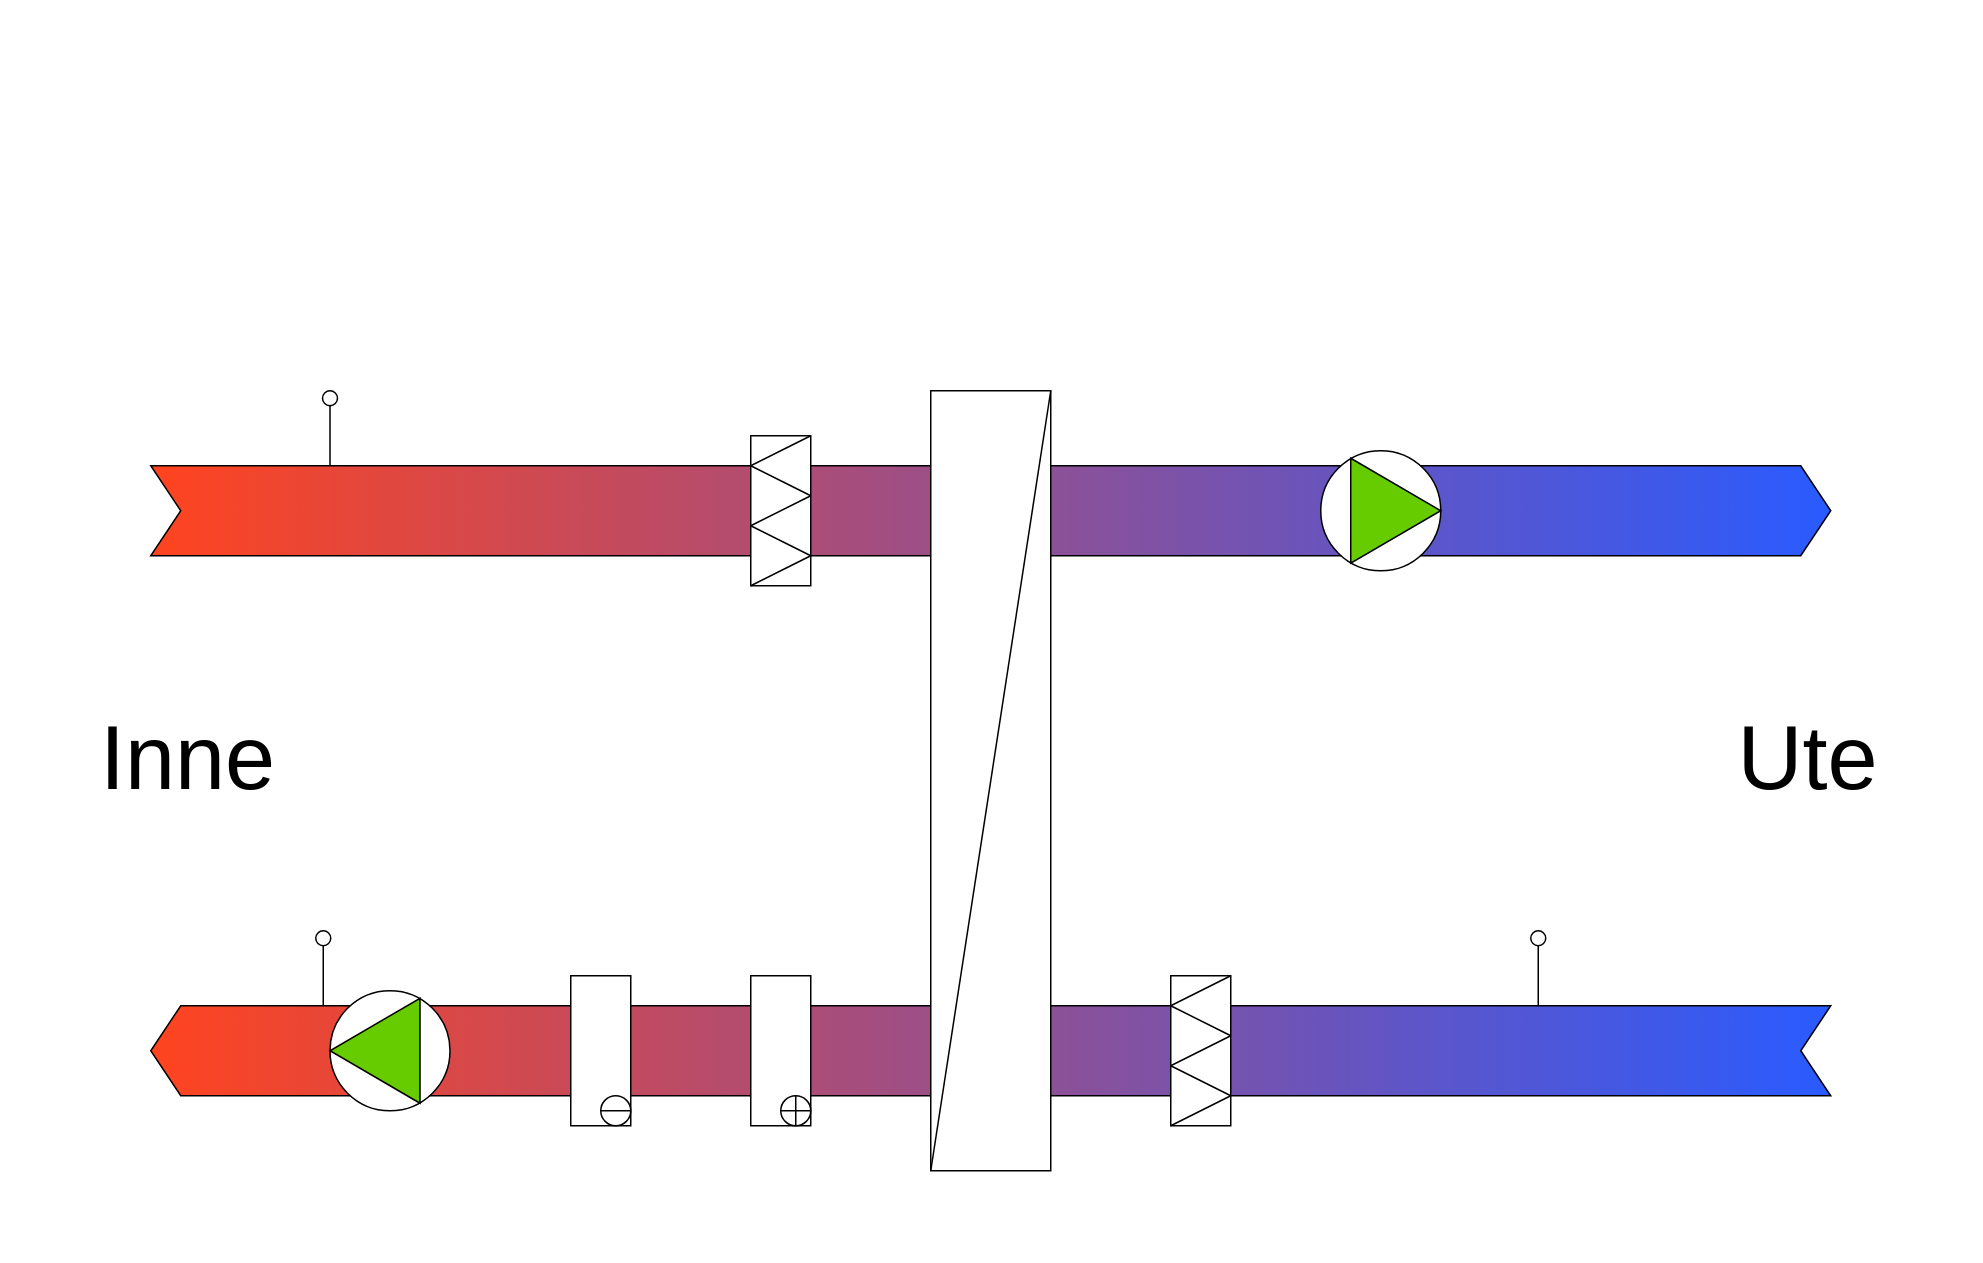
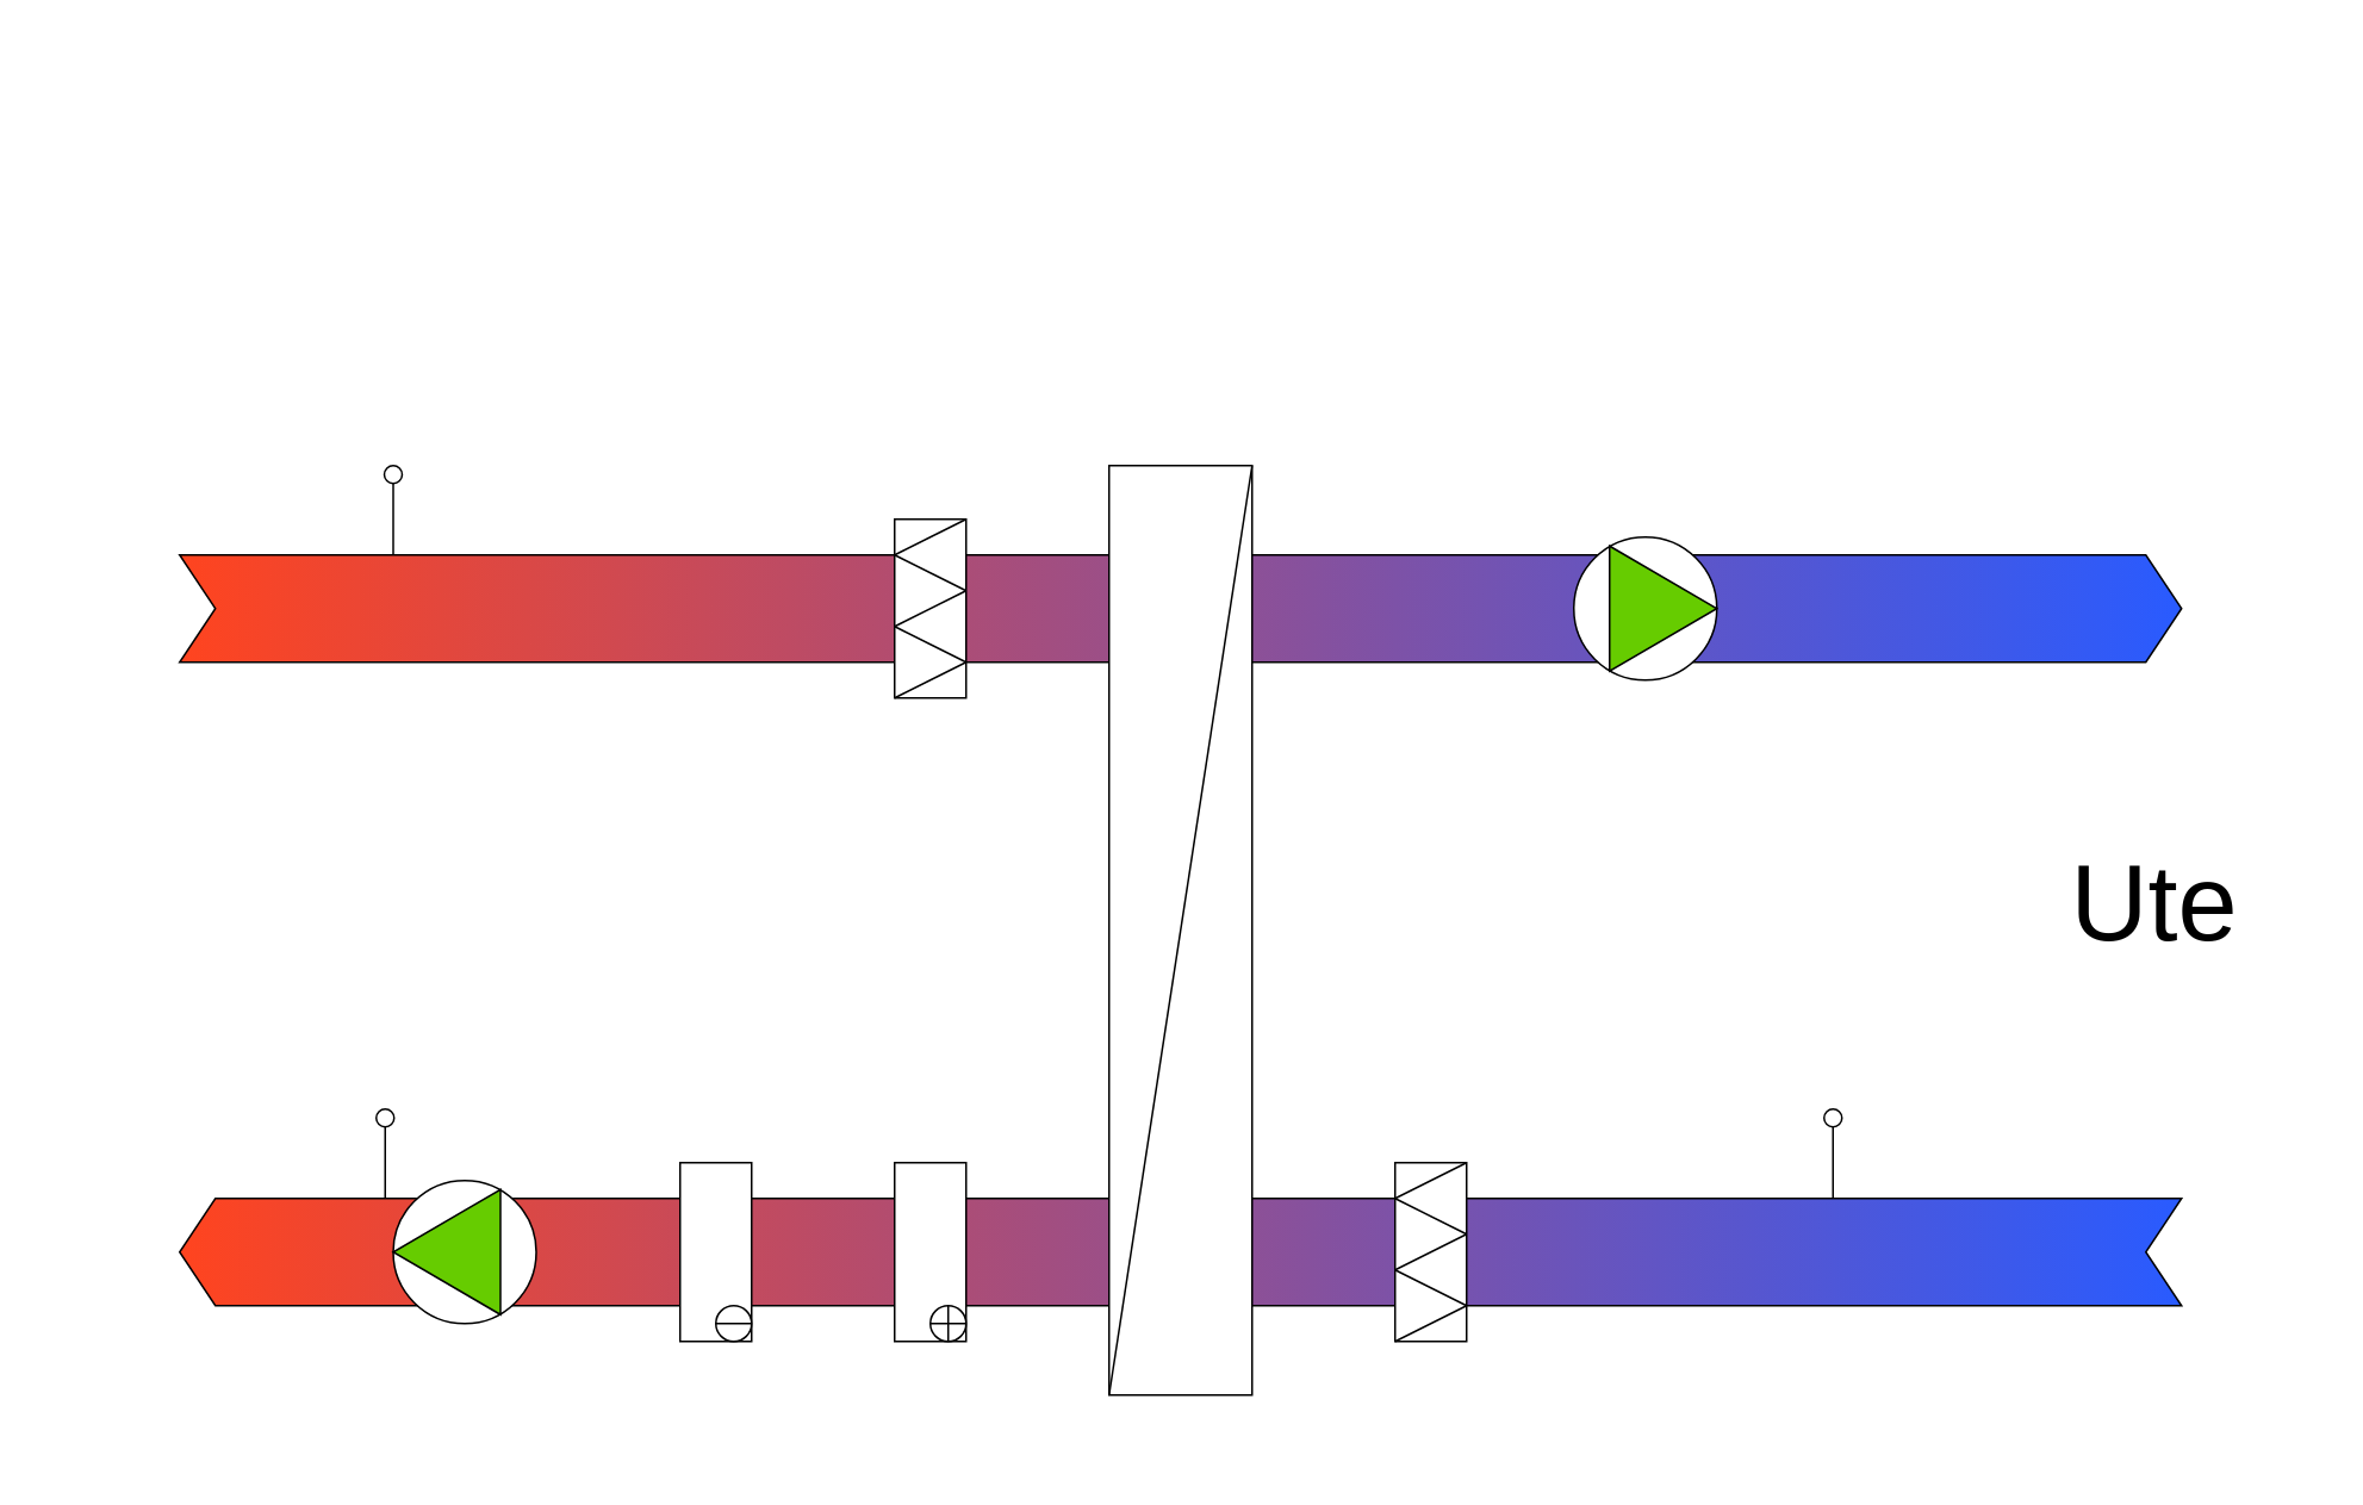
- <mxCell id="42" value="Inne" style="text;html=1;strokeColor=none;fillColor=none;align=center;verticalAlign=middle;whiteSpace=wrap;rounded=0;fontSize=60;direction=south;" vertex="1" parent="1"><mxGeometry x="60" y="480" width="130" height="50" as="geometry" /></mxCell>
